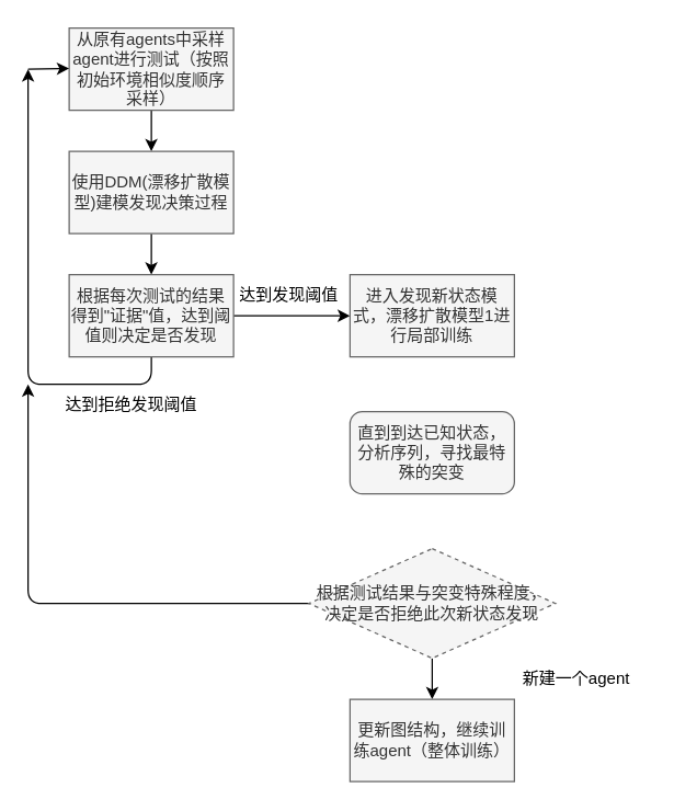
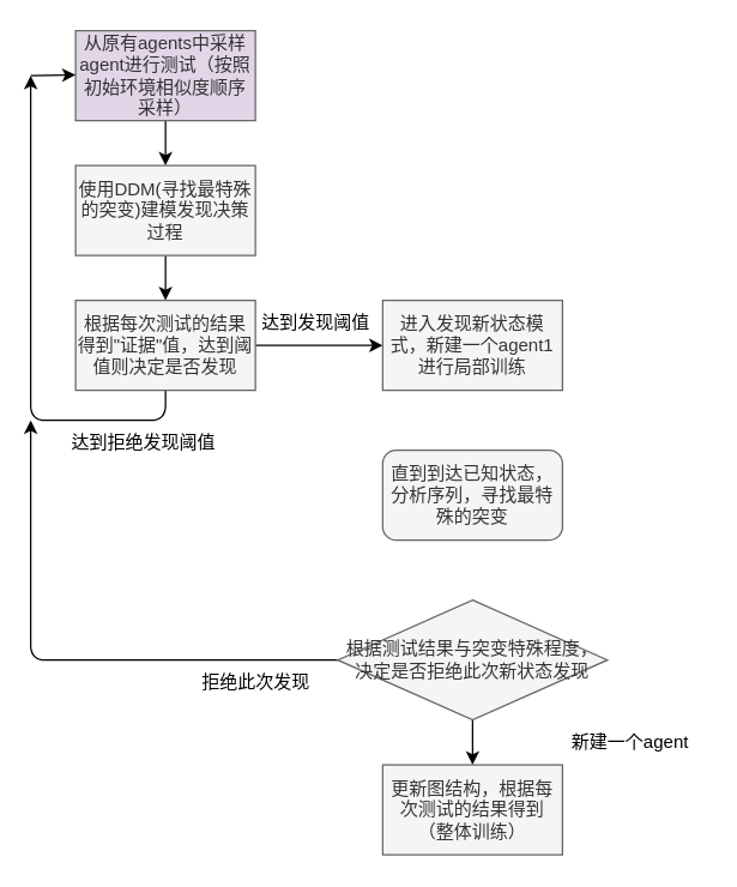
- <mxCell id="3" value="从原有agents中采样agent进行测试（按照初始环境相似度顺序采样）" style="whiteSpace=wrap;html=1;fillColor=#f5f5f5;fontColor=#333333;strokeColor=#666666;align=center;" parent="1" vertex="1"><mxGeometry x="50" y="20" width="120" height="60" as="geometry" /></mxCell>
+ <mxCell id="3" value="从原有agents中采样agent进行测试（按照初始环境相似度顺序采样）" style="whiteSpace=wrap;html=1;fillColor=#e1d5e7;fontColor=#333333;strokeColor=#666666;align=center;" parent="1" vertex="1"><mxGeometry x="50" y="20" width="120" height="60" as="geometry" /></mxCell>
- <mxCell id="5" value="使用DDM(漂移扩散模型)建模发现决策过程" style="whiteSpace=wrap;html=1;fillColor=#f5f5f5;fontColor=#333333;strokeColor=#666666;align=center;" parent="1" vertex="1"><mxGeometry x="50" y="110" width="120" height="60" as="geometry" /></mxCell>
+ <mxCell id="5" value="使用DDM(寻找最特殊的突变)建模发现决策过程" style="whiteSpace=wrap;html=1;fillColor=#f5f5f5;fontColor=#333333;strokeColor=#666666;align=center;" parent="1" vertex="1"><mxGeometry x="50" y="110" width="120" height="60" as="geometry" /></mxCell>
- <mxCell id="9" value="进入发现新状态模式，漂移扩散模型1进行局部训练" style="whiteSpace=wrap;html=1;fillColor=#f5f5f5;fontColor=#333333;strokeColor=#666666;align=center;" parent="1" vertex="1"><mxGeometry x="255" y="200" width="120" height="60" as="geometry" /></mxCell>
+ <mxCell id="9" value="进入发现新状态模式，新建一个agent1进行局部训练" style="whiteSpace=wrap;html=1;fillColor=#f5f5f5;fontColor=#333333;strokeColor=#666666;align=center;" parent="1" vertex="1"><mxGeometry x="255" y="200" width="120" height="60" as="geometry" /></mxCell>
- <mxCell id="13" value="根据测试结果与突变特殊程度，决定是否拒绝此次新状态发现" style="rhombus;whiteSpace=wrap;html=1;fillColor=#f5f5f5;fontColor=#333333;strokeColor=#666666;align=center;dashed=1;" parent="1" vertex="1"><mxGeometry x="225" y="400" width="180" height="80" as="geometry" /></mxCell>
+ <mxCell id="13" value="根据测试结果与突变特殊程度，决定是否拒绝此次新状态发现" style="rhombus;whiteSpace=wrap;html=1;fillColor=#f5f5f5;fontColor=#333333;strokeColor=#666666;align=center;" parent="1" vertex="1"><mxGeometry x="225" y="400" width="180" height="80" as="geometry" /></mxCell>
+ <mxCell id="17" value="拒绝此次发现" style="text;html=1;align=center;verticalAlign=middle;resizable=0;points=[];autosize=1;strokeColor=none;fillColor=none;" parent="1" vertex="1"><mxGeometry x="120" y="440" width="100" height="30" as="geometry" /></mxCell>
- <mxCell id="19" value="更新图结构，继续训练agent（整体训练）" style="whiteSpace=wrap;html=1;fillColor=#f5f5f5;fontColor=#333333;strokeColor=#666666;align=center;" parent="1" vertex="1"><mxGeometry x="255" y="510" width="120" height="60" as="geometry" /></mxCell>
+ <mxCell id="19" value="更新图结构，根据每次测试的结果得到（整体训练）" style="whiteSpace=wrap;html=1;fillColor=#f5f5f5;fontColor=#333333;strokeColor=#666666;align=center;" parent="1" vertex="1"><mxGeometry x="255" y="510" width="120" height="60" as="geometry" /></mxCell>
